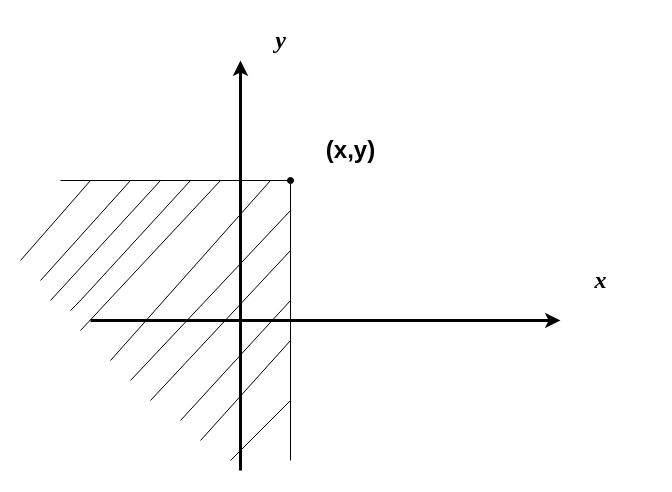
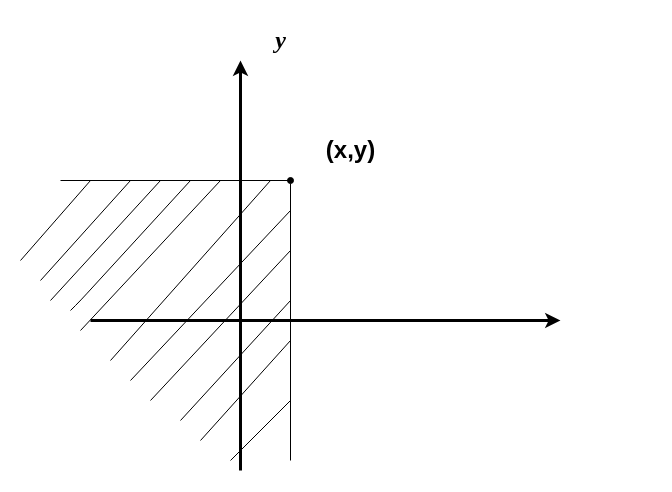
- <mxCell id="18" value="&lt;font face=&quot;Lucida Console&quot;&gt;&lt;i&gt;x&lt;/i&gt;&lt;/font&gt;" style="text;strokeColor=none;fillColor=none;html=1;fontSize=24;fontStyle=1;verticalAlign=middle;align=center;" parent="1" vertex="1"><mxGeometry x="550" y="260" width="100" height="40" as="geometry" /></mxCell>
